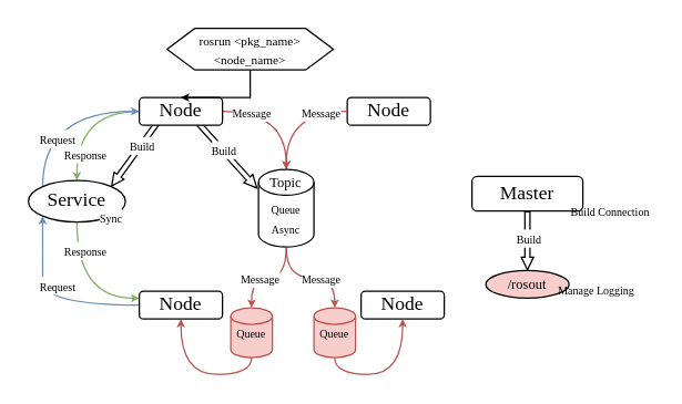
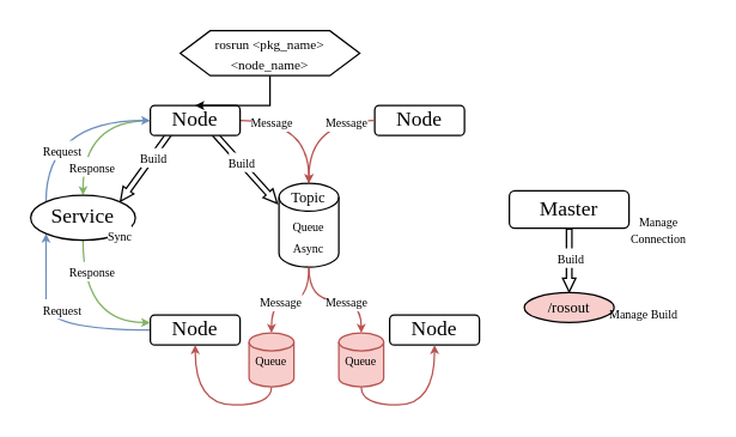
- <mxCell id="39" value="&lt;p style=&quot;line-height: 80%;&quot;&gt;&lt;font face=&quot;CaskaydiaCove Nerd Font&quot;&gt;&lt;span style=&quot;font-size: 8px;&quot;&gt;Build Connection&lt;/span&gt;&lt;/font&gt;&lt;/p&gt;" style="text;html=1;align=center;verticalAlign=middle;whiteSpace=wrap;rounded=0;fontFamily=Helvetica;fontSize=11;fontColor=default;labelBackgroundColor=none;shadow=0;spacing=0;" vertex="1" parent="1"><mxGeometry x="410" y="143" width="60" height="20" as="geometry" /></mxCell>
+ <mxCell id="39" value="&lt;p style=&quot;line-height: 80%;&quot;&gt;&lt;font face=&quot;CaskaydiaCove Nerd Font&quot;&gt;&lt;span style=&quot;font-size: 8px;&quot;&gt;Manage Connection&lt;/span&gt;&lt;/font&gt;&lt;/p&gt;" style="text;html=1;align=center;verticalAlign=middle;whiteSpace=wrap;rounded=0;fontFamily=Helvetica;fontSize=11;fontColor=default;labelBackgroundColor=none;shadow=0;spacing=0;" vertex="1" parent="1"><mxGeometry x="410" y="143" width="60" height="20" as="geometry" /></mxCell>
- <mxCell id="43" value="&lt;p style=&quot;line-height: 80%;&quot;&gt;&lt;font face=&quot;CaskaydiaCove Nerd Font&quot;&gt;&lt;span style=&quot;font-size: 8px;&quot;&gt;Manage Logging&lt;/span&gt;&lt;/font&gt;&lt;/p&gt;" style="text;html=1;align=center;verticalAlign=middle;whiteSpace=wrap;rounded=0;fontFamily=Helvetica;fontSize=11;fontColor=default;labelBackgroundColor=none;shadow=0;spacing=0;" vertex="1" parent="1"><mxGeometry x="400" y="200" width="60" height="20" as="geometry" /></mxCell>
+ <mxCell id="43" value="&lt;p style=&quot;line-height: 80%;&quot;&gt;&lt;font face=&quot;CaskaydiaCove Nerd Font&quot;&gt;&lt;span style=&quot;font-size: 8px;&quot;&gt;Manage Build&lt;/span&gt;&lt;/font&gt;&lt;/p&gt;" style="text;html=1;align=center;verticalAlign=middle;whiteSpace=wrap;rounded=0;fontFamily=Helvetica;fontSize=11;fontColor=default;labelBackgroundColor=none;shadow=0;spacing=0;" vertex="1" parent="1"><mxGeometry x="400" y="200" width="60" height="20" as="geometry" /></mxCell>
